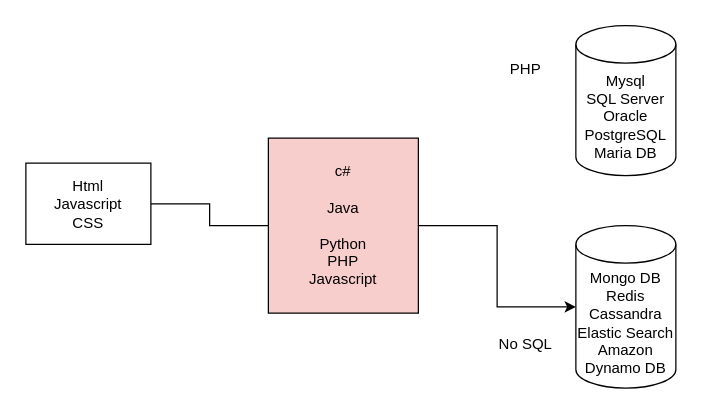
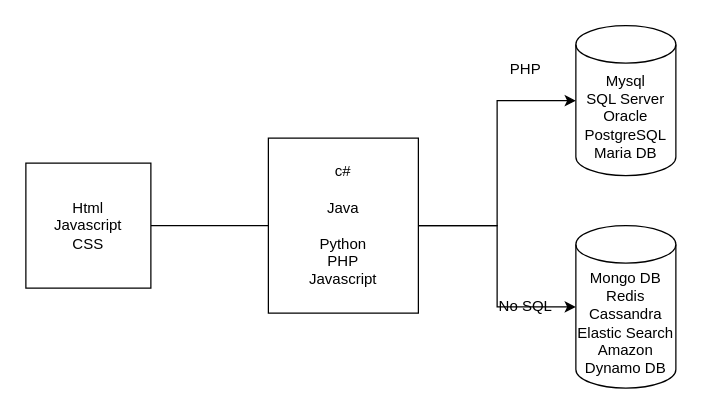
+ <mxCell id="7" value="" style="edgeStyle=orthogonalEdgeStyle;rounded=0;orthogonalLoop=1;jettySize=auto;html=1;" edge="1" parent="1" source="8" target="2"><mxGeometry relative="1" as="geometry" /></mxCell>
- <mxCell id="6" value="Html&lt;br&gt;Javascript&lt;br&gt;CSS" style="whiteSpace=wrap;html=1;aspect=fixed;" vertex="1" parent="1"><mxGeometry x="20" y="130" width="100" height="65" as="geometry" /></mxCell>
+ <mxCell id="6" value="Html&lt;br&gt;Javascript&lt;br&gt;CSS" style="whiteSpace=wrap;html=1;aspect=fixed;" vertex="1" parent="1"><mxGeometry x="20" y="130" width="100" height="100" as="geometry" /></mxCell>
- <mxCell id="8" value="c#&lt;br&gt;&lt;br&gt;Java&lt;br&gt;&lt;br&gt;Python&lt;br&gt;PHP&lt;br&gt;Javascript&lt;br&gt;" style="rounded=0;whiteSpace=wrap;html=1;fillColor=#f8cecc;" vertex="1" parent="1"><mxGeometry x="214" y="110" width="120" height="140" as="geometry" /></mxCell>
+ <mxCell id="8" value="c#&lt;br&gt;&lt;br&gt;Java&lt;br&gt;&lt;br&gt;Python&lt;br&gt;PHP&lt;br&gt;Javascript&lt;br&gt;" style="rounded=0;whiteSpace=wrap;html=1;" vertex="1" parent="1"><mxGeometry x="214" y="110" width="120" height="140" as="geometry" /></mxCell>
- <mxCell id="10" value="No SQL" style="text;html=1;strokeColor=none;fillColor=none;align=center;verticalAlign=middle;whiteSpace=wrap;rounded=0;" vertex="1" parent="1"><mxGeometry x="390" y="260" width="60" height="30" as="geometry" /></mxCell>
+ <mxCell id="10" value="No SQL" style="text;html=1;strokeColor=none;fillColor=none;align=center;verticalAlign=middle;whiteSpace=wrap;rounded=0;" vertex="1" parent="1"><mxGeometry x="390" y="230" width="60" height="30" as="geometry" /></mxCell>
